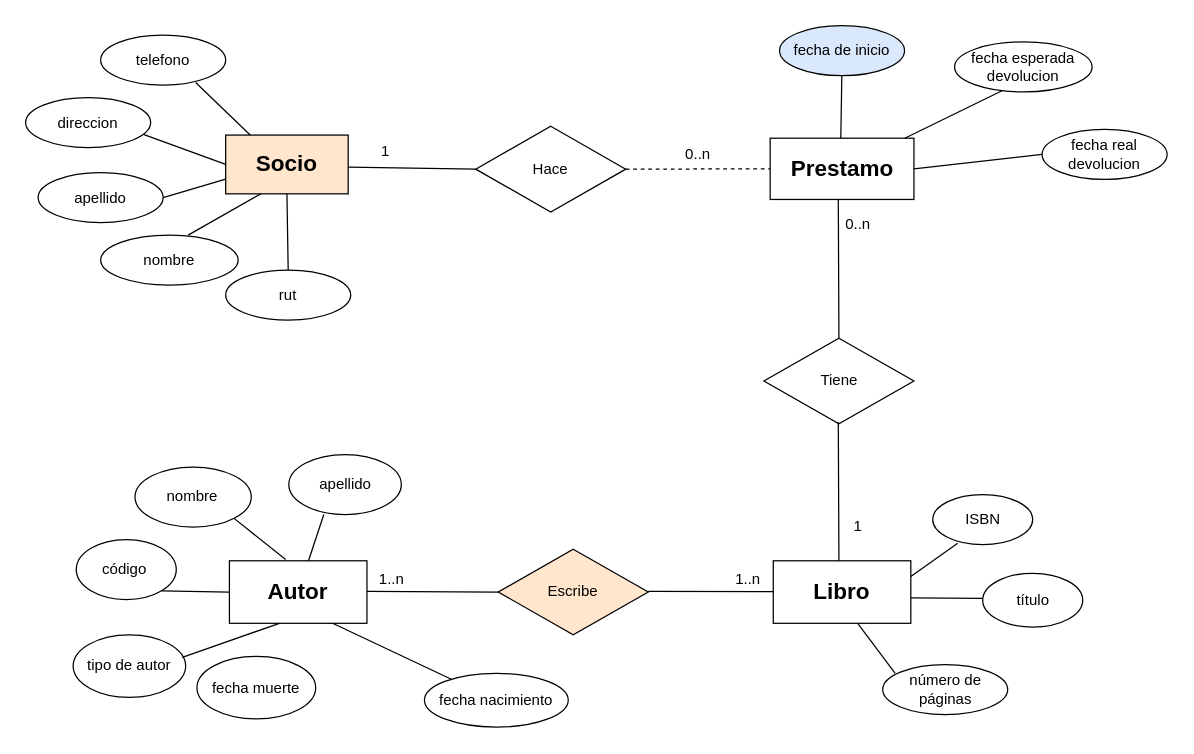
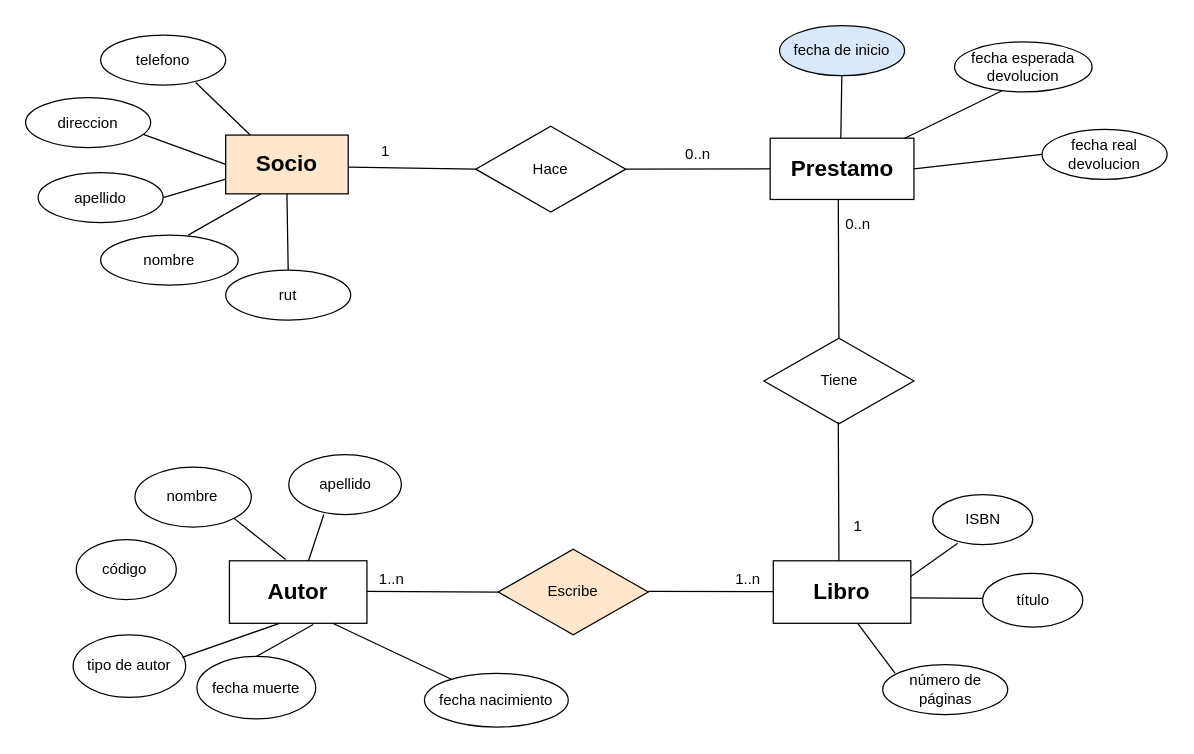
- <mxCell id="52" value="" style="endArrow=none;html=1;entryX=0;entryY=0.5;entryDx=0;entryDy=0;exitX=1;exitY=0.5;exitDx=0;exitDy=0;dashed=1;" edge="1" parent="1" source="20" target="2"><mxGeometry width="50" height="50" relative="1" as="geometry"><mxPoint x="508" y="135" as="sourcePoint" /><mxPoint x="602" y="140" as="targetPoint" /></mxGeometry></mxCell>
+ <mxCell id="52" value="" style="endArrow=none;html=1;entryX=0;entryY=0.5;entryDx=0;entryDy=0;exitX=1;exitY=0.5;exitDx=0;exitDy=0;" edge="1" parent="1" source="20" target="2"><mxGeometry width="50" height="50" relative="1" as="geometry"><mxPoint x="508" y="135" as="sourcePoint" /><mxPoint x="602" y="140" as="targetPoint" /></mxGeometry></mxCell>
- <mxCell id="37" value="" style="endArrow=none;html=1;entryX=0;entryY=0.5;entryDx=0;entryDy=0;exitX=1;exitY=1;exitDx=0;exitDy=0;" edge="1" parent="1" source="30" target="29"><mxGeometry width="50" height="50" relative="1" as="geometry"><mxPoint x="128" y="461" as="sourcePoint" /><mxPoint x="188" y="491" as="targetPoint" /></mxGeometry></mxCell>
+ <mxCell id="40" value="" style="endArrow=none;html=1;entryX=0.609;entryY=1.02;entryDx=0;entryDy=0;exitX=0.5;exitY=0;exitDx=0;exitDy=0;entryPerimeter=0;" edge="1" parent="1" source="39" target="29"><mxGeometry width="50" height="50" relative="1" as="geometry"><mxPoint x="234.507" y="578.052" as="sourcePoint" /><mxPoint x="248" y="508" as="targetPoint" /></mxGeometry></mxCell>
